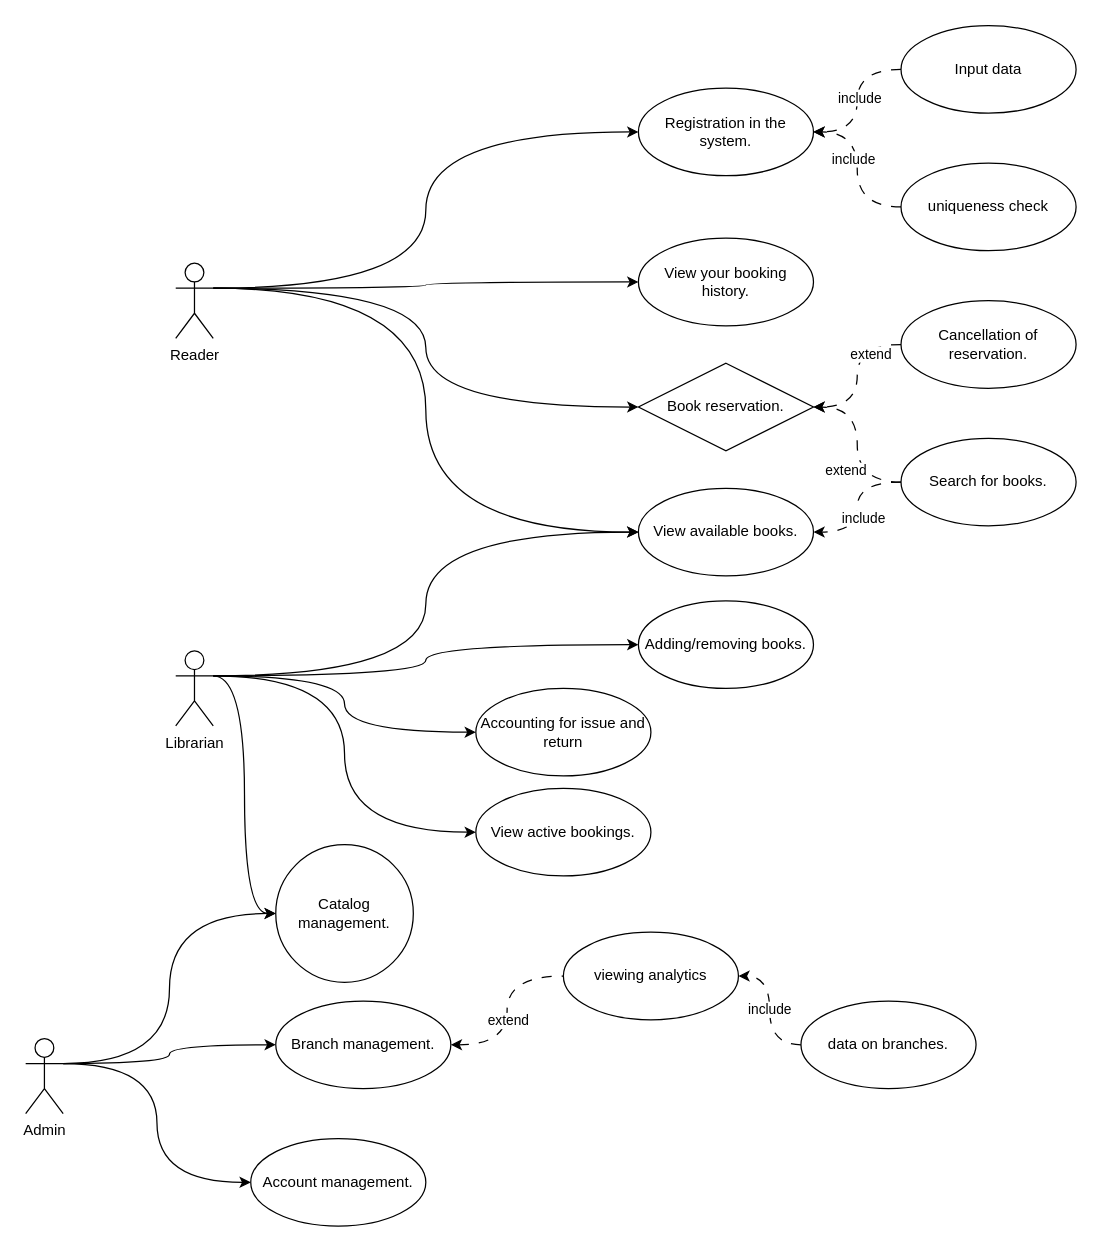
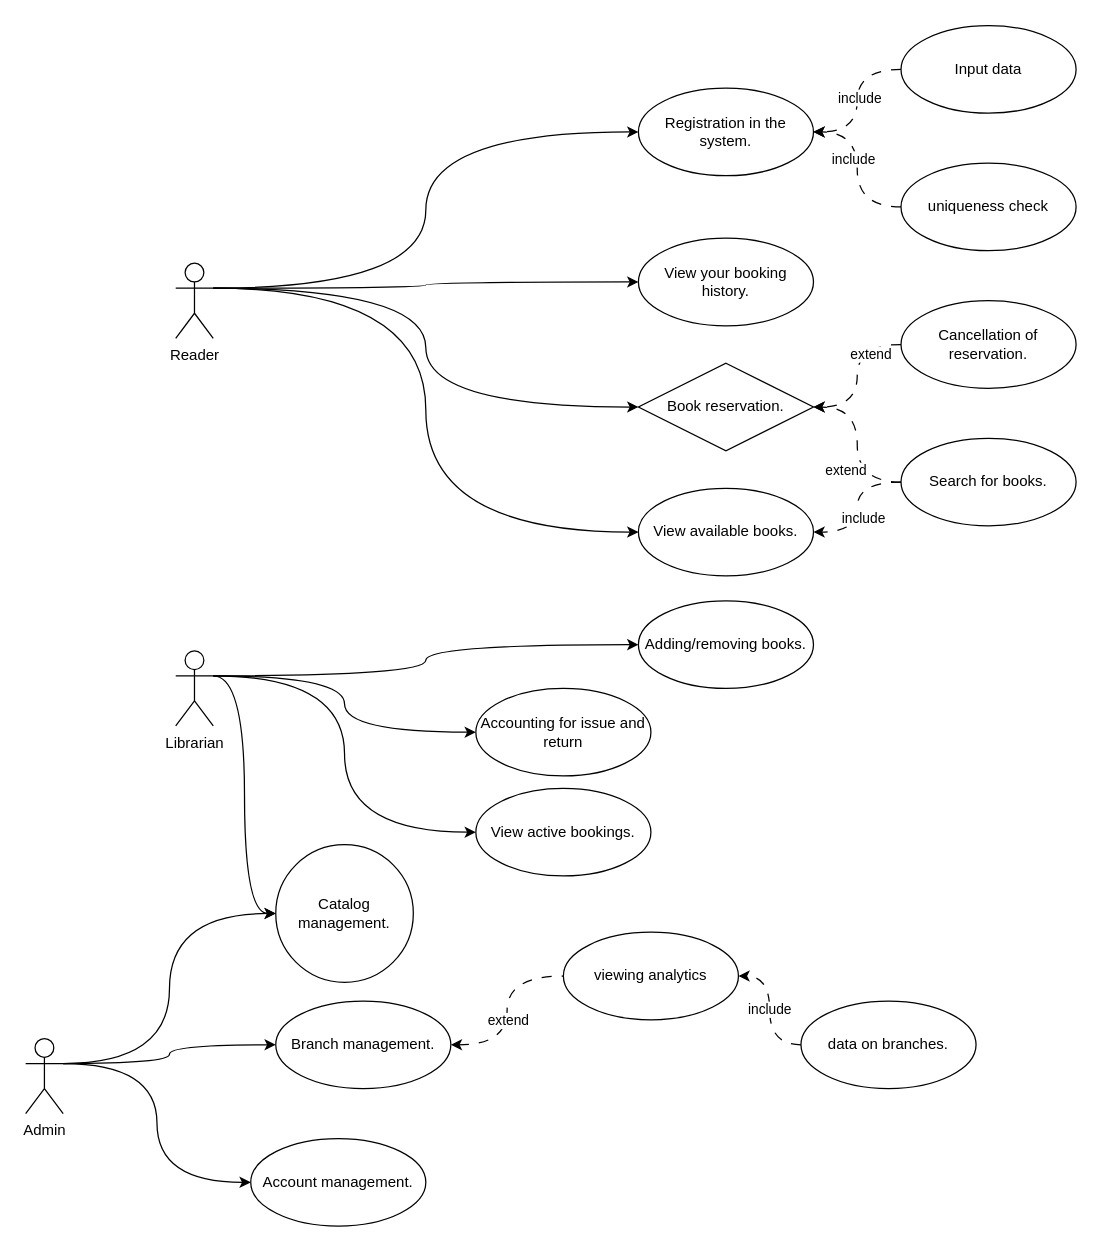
- <mxCell id="40" style="edgeStyle=orthogonalEdgeStyle;rounded=0;orthogonalLoop=1;jettySize=auto;html=1;exitX=1;exitY=0.333;exitDx=0;exitDy=0;exitPerimeter=0;entryX=0;entryY=0.5;entryDx=0;entryDy=0;curved=1;" edge="1" parent="1" source="6" target="10"><mxGeometry relative="1" as="geometry"><mxPoint x="120" y="230" as="sourcePoint" /><mxPoint x="510" y="325" as="targetPoint" /></mxGeometry></mxCell>
